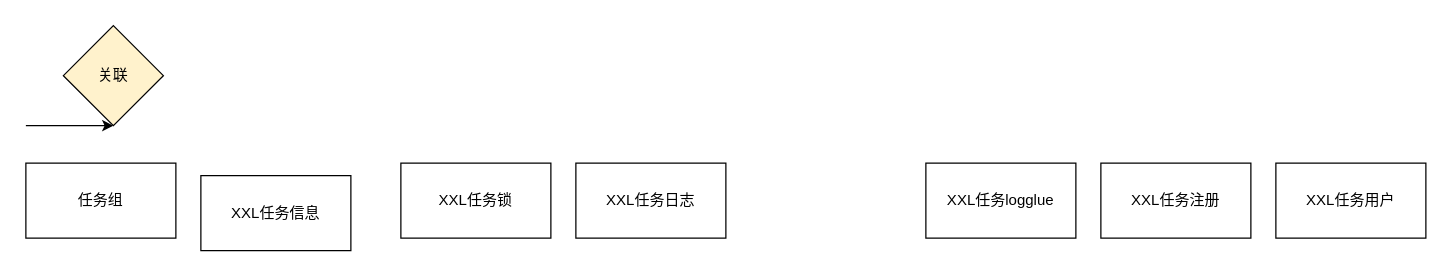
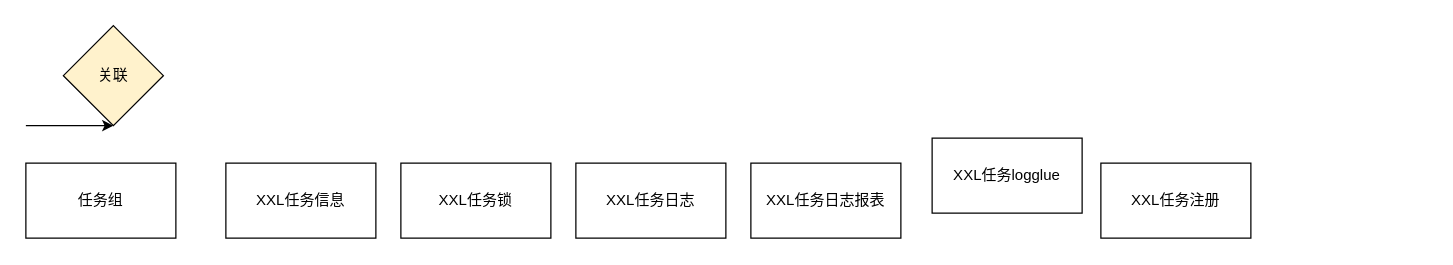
+ <mxCell id="8" value="XXL任务日志报表" style="rounded=0;whiteSpace=wrap;html=1;" vertex="1" parent="1"><mxGeometry x="600" y="130" width="120" height="60" as="geometry" /></mxCell>
- <mxCell id="9" value="XXL任务logglue" style="rounded=0;whiteSpace=wrap;html=1;" vertex="1" parent="1"><mxGeometry x="740" y="130" width="120" height="60" as="geometry" /></mxCell>
+ <mxCell id="9" value="XXL任务logglue" style="rounded=0;whiteSpace=wrap;html=1;" vertex="1" parent="1"><mxGeometry x="745" y="110" width="120" height="60" as="geometry" /></mxCell>
- <mxCell id="11" value="XXL任务用户" style="rounded=0;whiteSpace=wrap;html=1;" vertex="1" parent="1"><mxGeometry x="1020" y="130" width="120" height="60" as="geometry" /></mxCell>
- <mxCell id="5" value="XXL任务信息" style="rounded=0;whiteSpace=wrap;html=1;" vertex="1" parent="1"><mxGeometry x="160" y="140" width="120" height="60" as="geometry" /></mxCell>
+ <mxCell id="5" value="XXL任务信息" style="rounded=0;whiteSpace=wrap;html=1;" vertex="1" parent="1"><mxGeometry x="180" y="130" width="120" height="60" as="geometry" /></mxCell>
